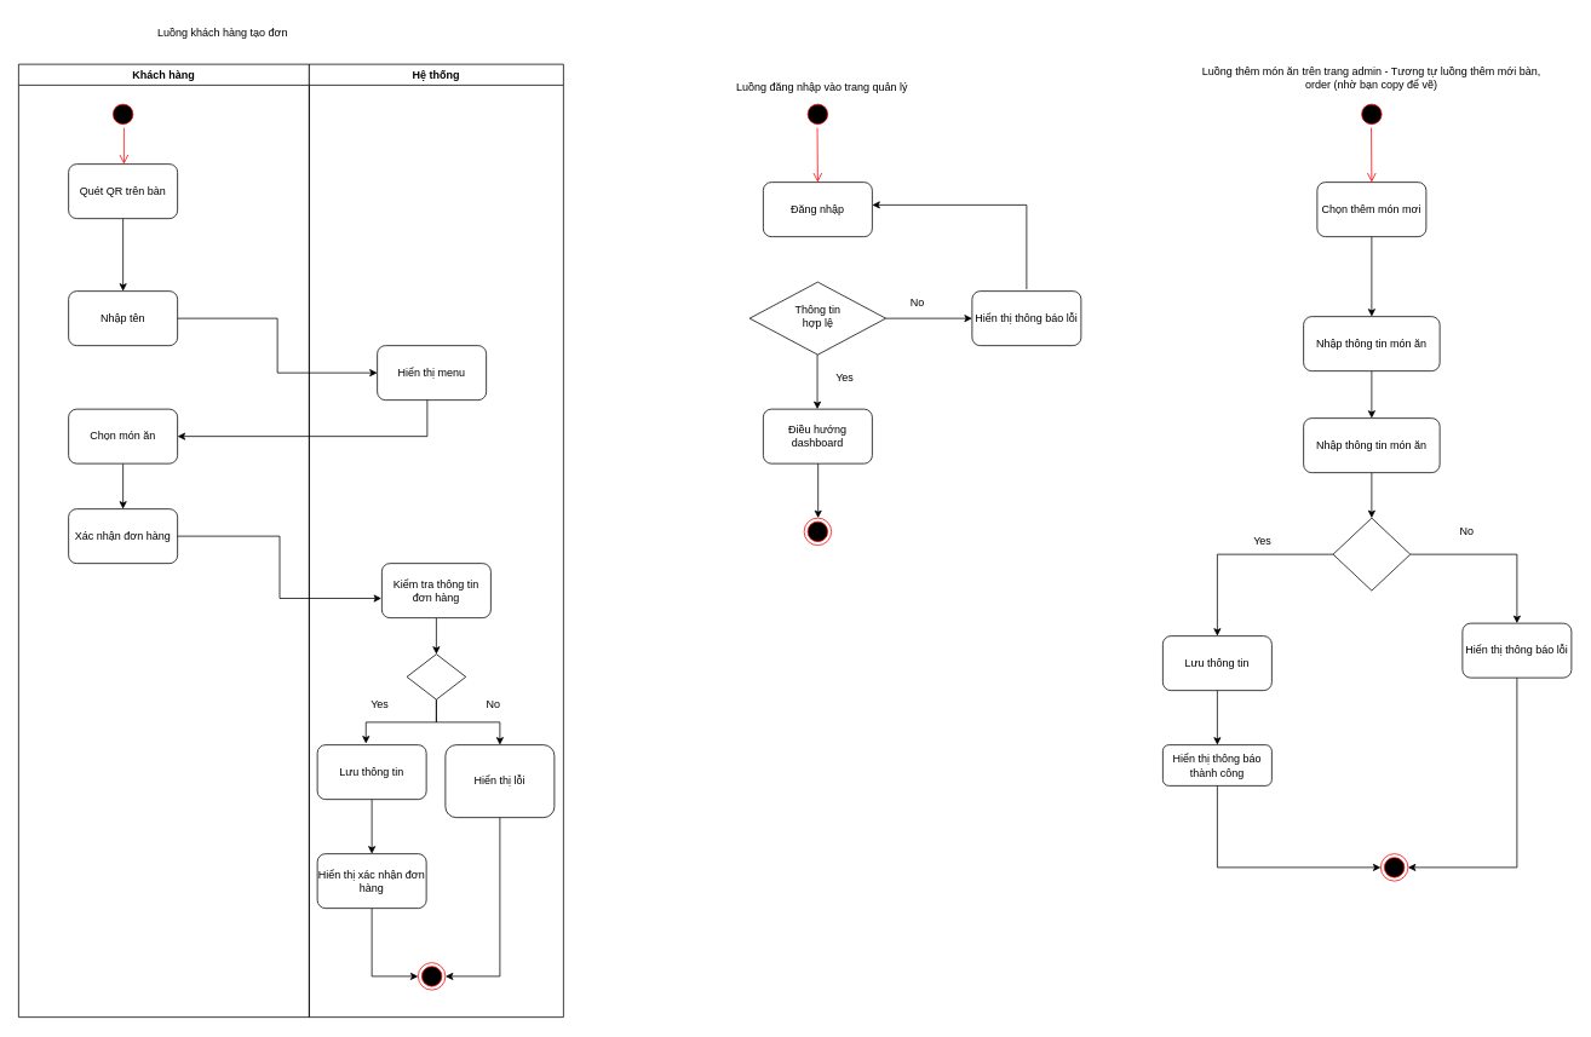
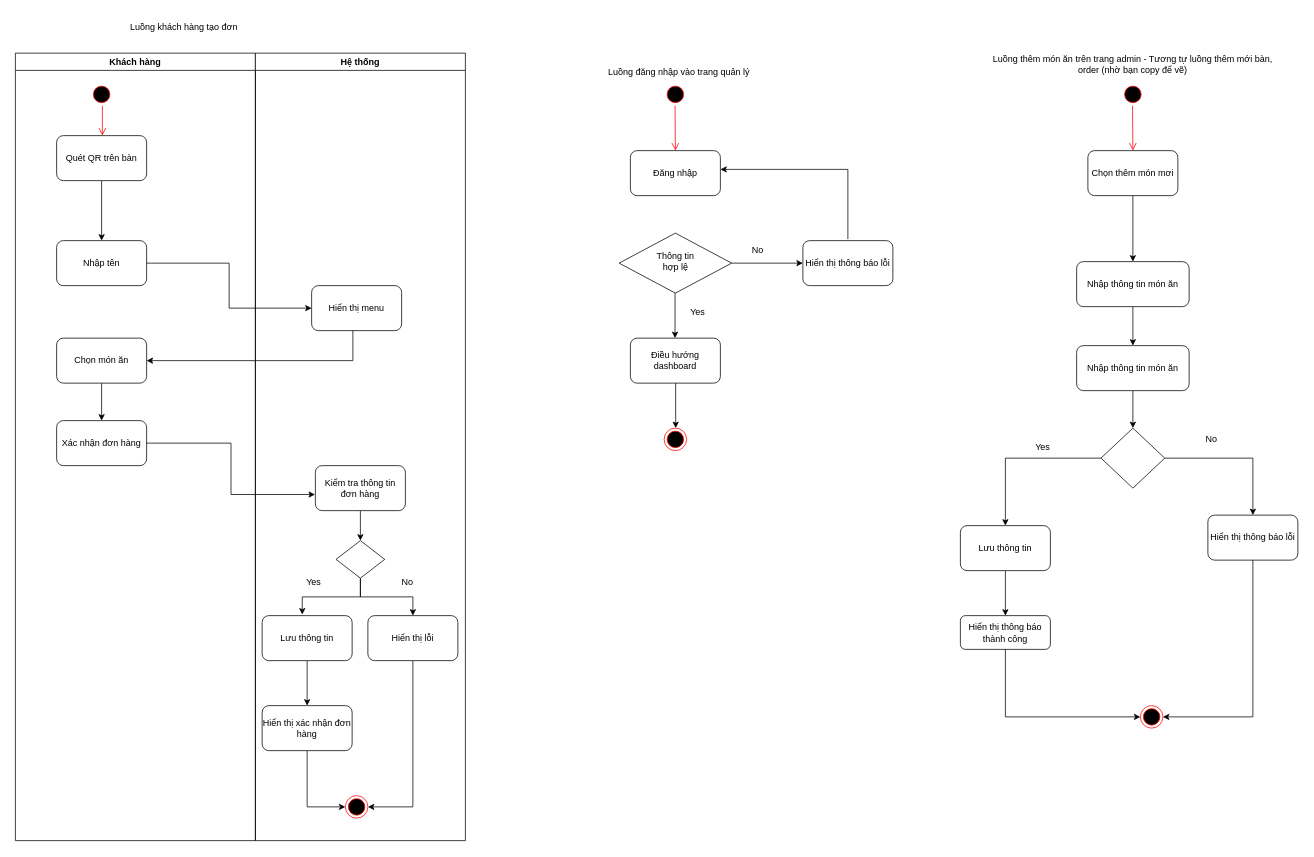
- <mxCell id="58" value="Hiển thị lỗi" style="rounded=1;whiteSpace=wrap;html=1;" vertex="1" parent="47"><mxGeometry x="150" y="750" width="120" height="80" as="geometry" /></mxCell>
+ <mxCell id="58" value="Hiển thị lỗi" style="rounded=1;whiteSpace=wrap;html=1;" vertex="1" parent="47"><mxGeometry x="150" y="750" width="120" height="60" as="geometry" /></mxCell>
